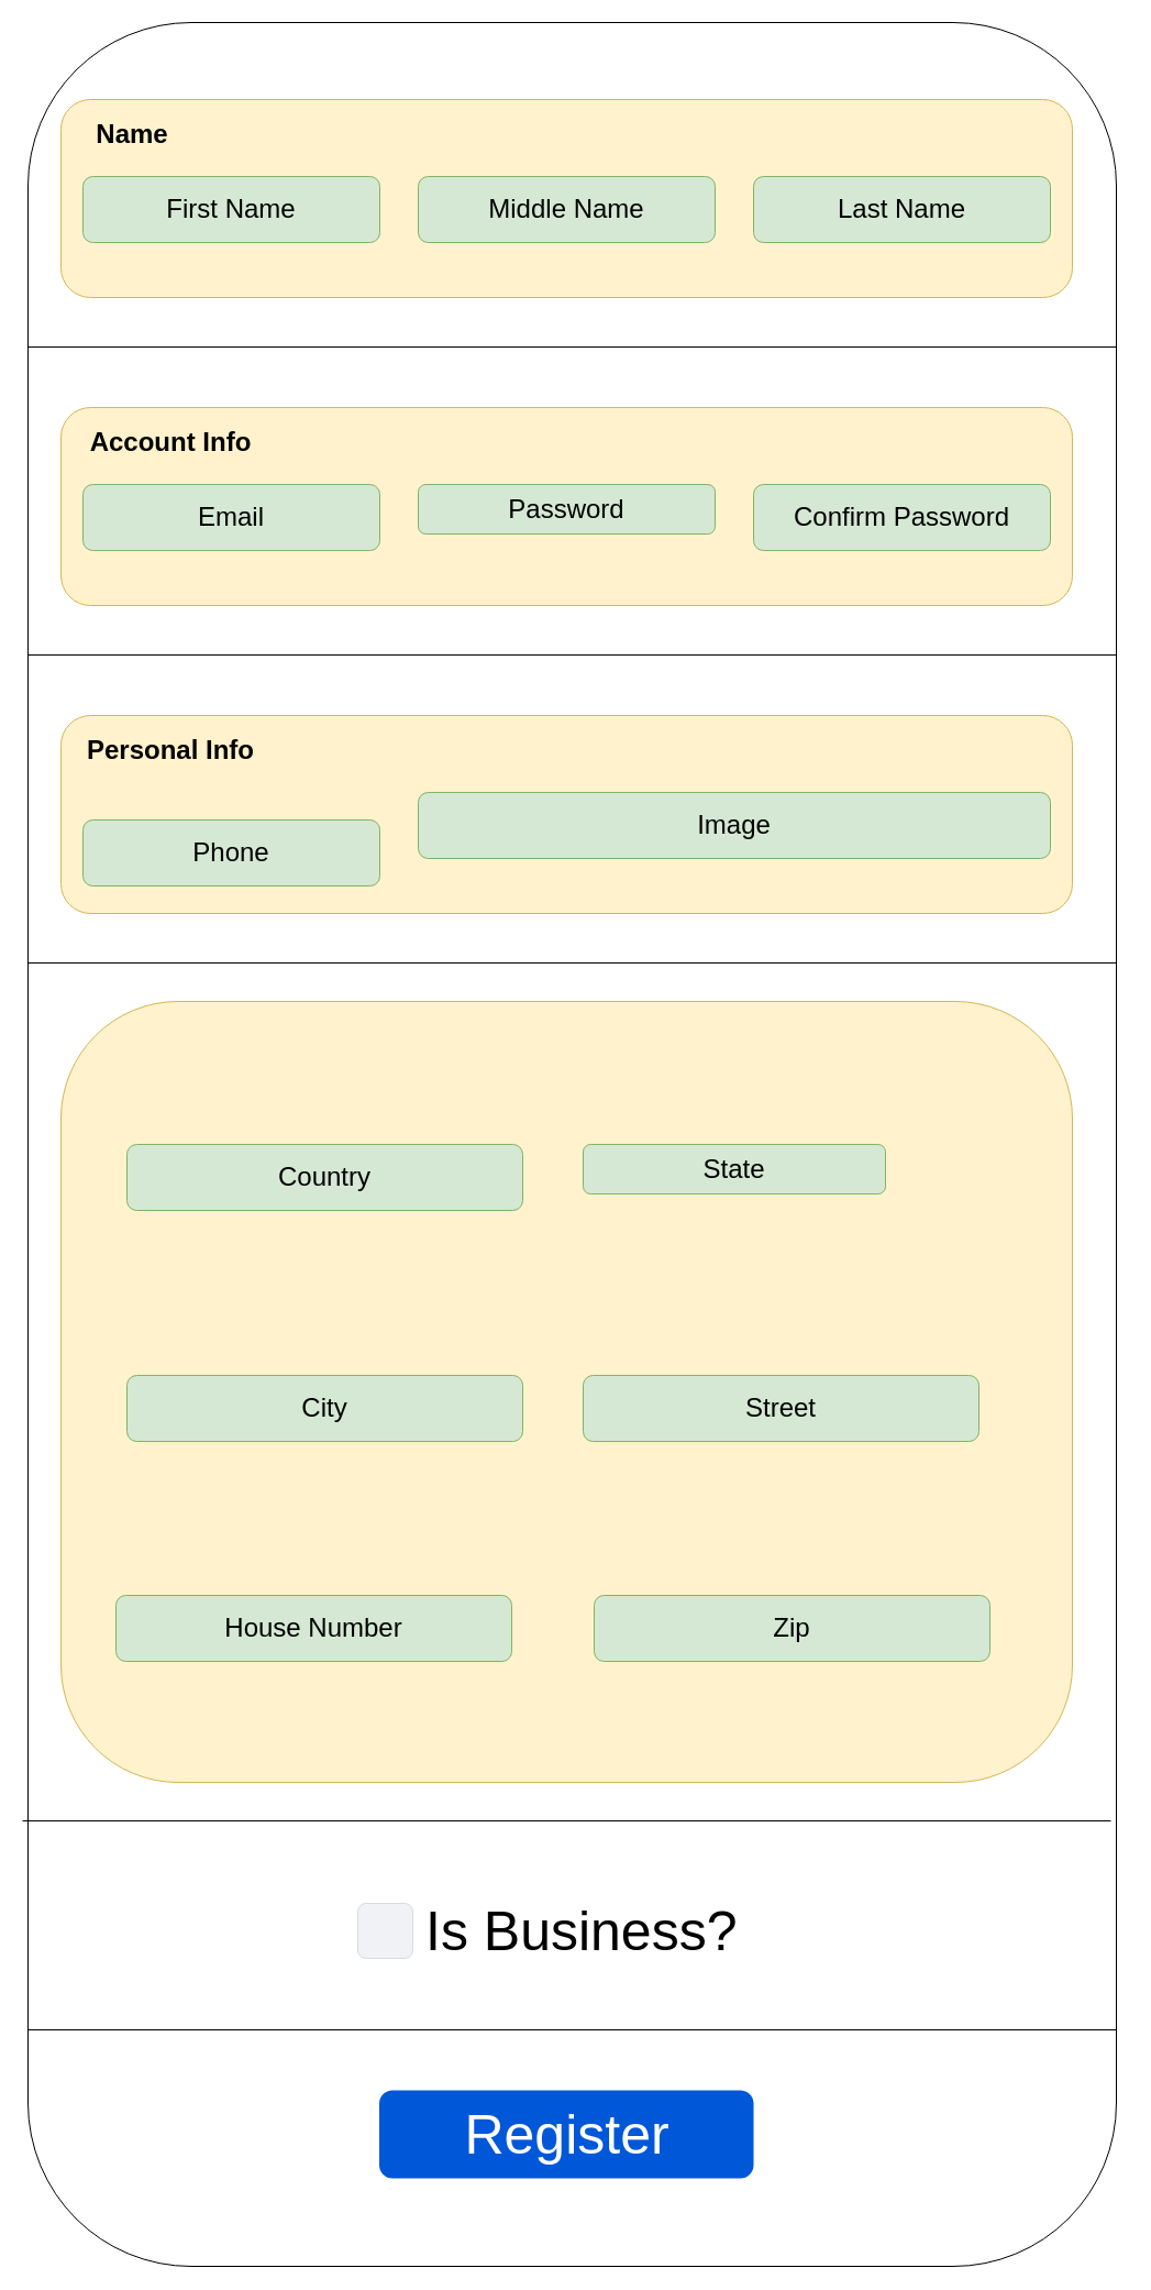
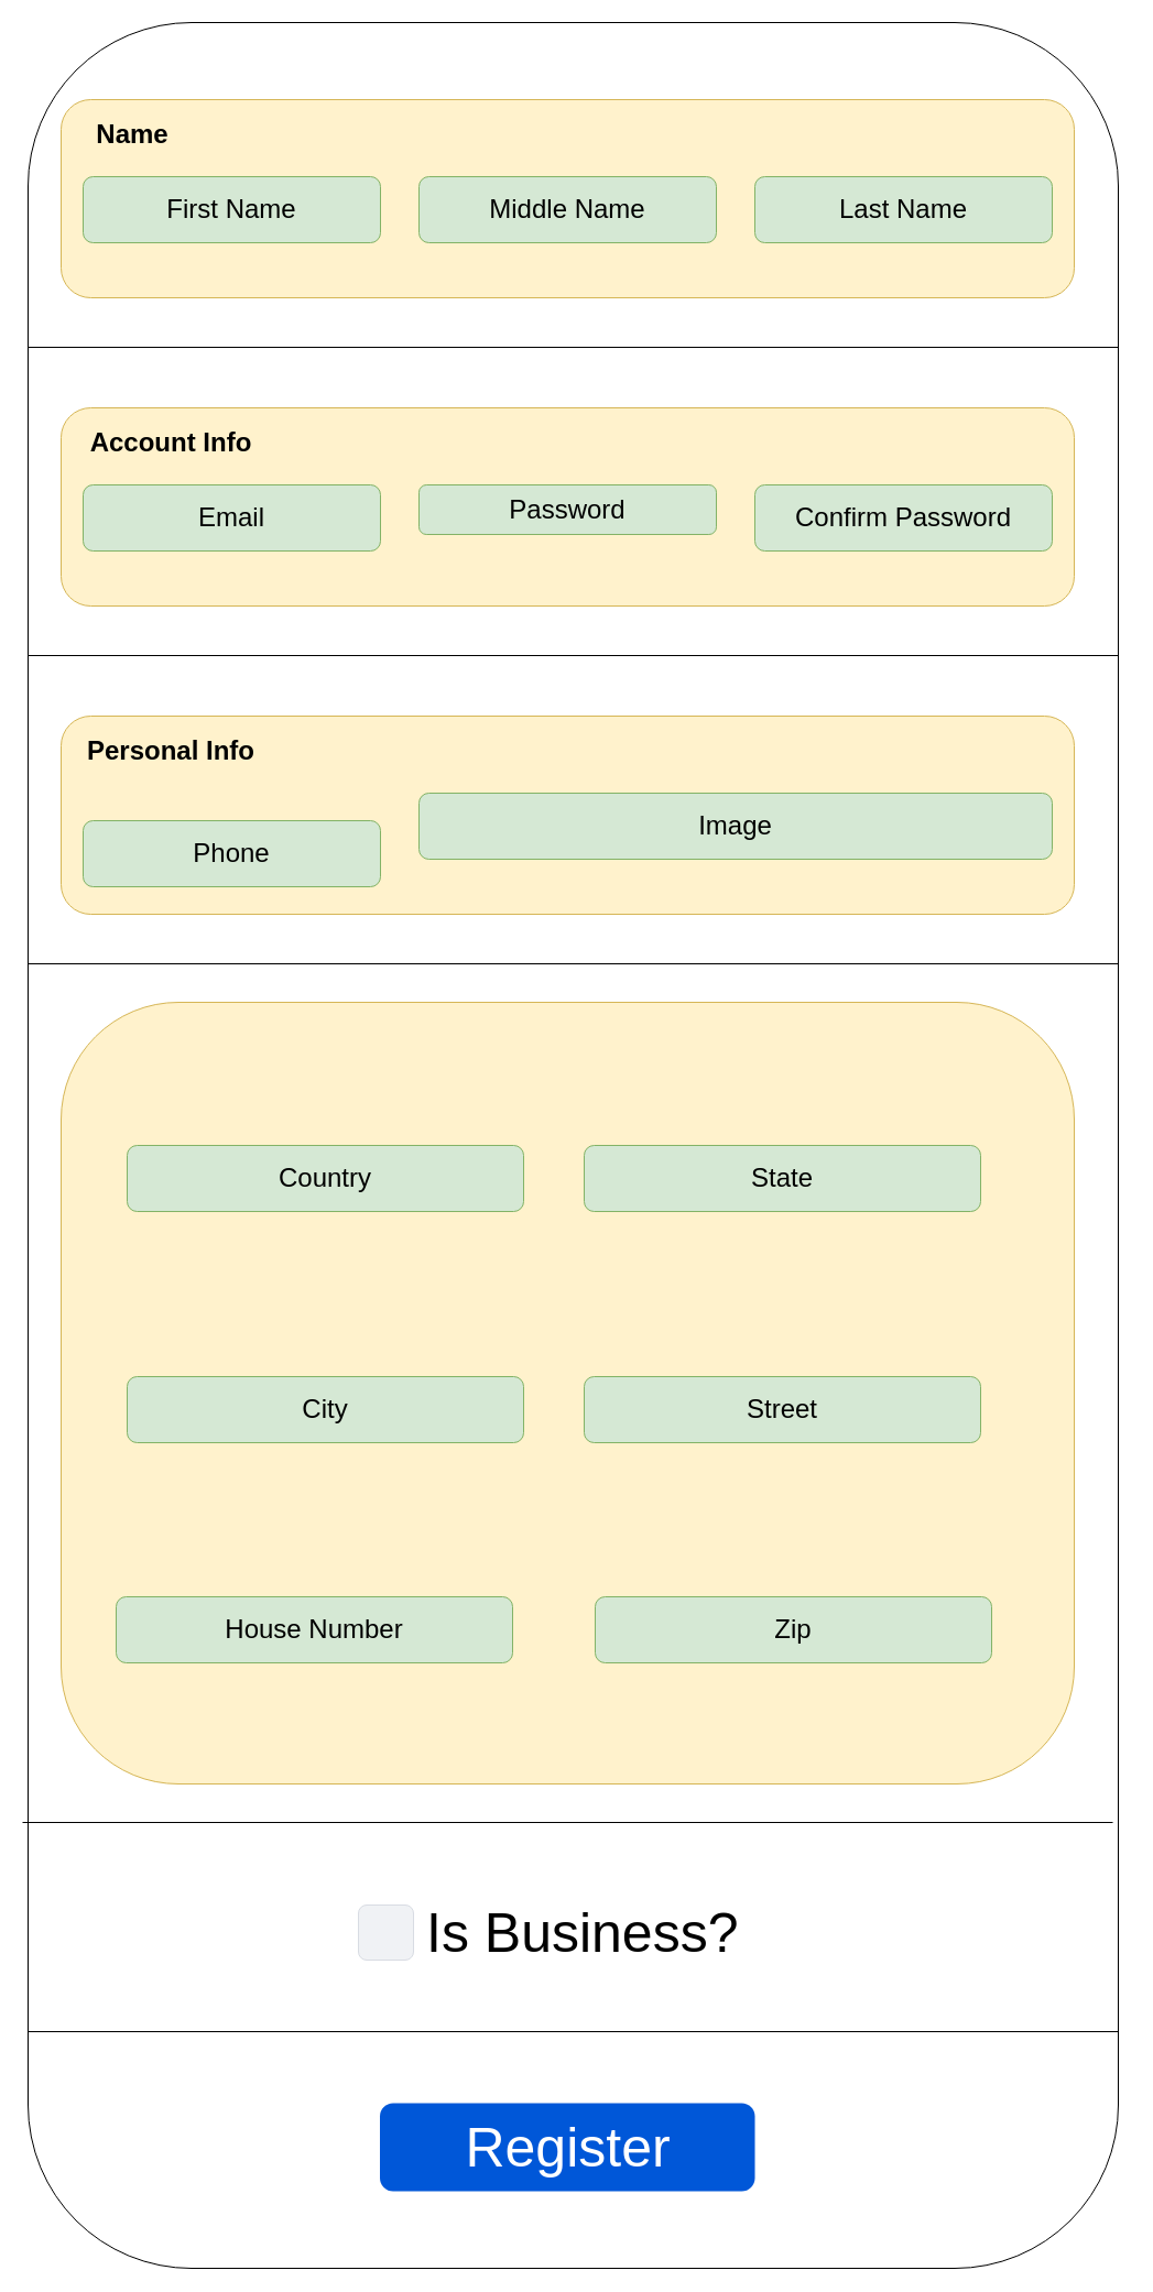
- <mxCell id="26" value="&lt;span style=&quot;font-size: 24px;&quot;&gt;State&lt;/span&gt;" style="rounded=1;whiteSpace=wrap;html=1;fillColor=#d5e8d4;strokeColor=#82b366;" vertex="1" parent="23"><mxGeometry x="475" y="130" width="275" height="45" as="geometry" /></mxCell>
+ <mxCell id="26" value="&lt;span style=&quot;font-size: 24px;&quot;&gt;State&lt;/span&gt;" style="rounded=1;whiteSpace=wrap;html=1;fillColor=#d5e8d4;strokeColor=#82b366;" vertex="1" parent="23"><mxGeometry x="475" y="130" width="360" height="60" as="geometry" /></mxCell>
- <mxCell id="34" value="&lt;font style=&quot;font-size: 50px; color: rgb(255, 255, 255);&quot;&gt;Register&lt;/font&gt;" style="rounded=1;fillColor=#0057D8;strokeColor=none;html=1;whiteSpace=wrap;fontColor=#ffffff;align=center;verticalAlign=middle;fontStyle=0;fontSize=12;sketch=0;" vertex="1" parent="1"><mxGeometry x="344.5" y="1900" width="340.5" height="80" as="geometry" /></mxCell>
+ <mxCell id="34" value="&lt;font style=&quot;font-size: 50px; color: rgb(255, 255, 255);&quot;&gt;Register&lt;/font&gt;" style="rounded=1;fillColor=#0057D8;strokeColor=none;html=1;whiteSpace=wrap;fontColor=#ffffff;align=center;verticalAlign=middle;fontStyle=0;fontSize=12;sketch=0;" vertex="1" parent="1"><mxGeometry x="344.5" y="1910" width="340.5" height="80" as="geometry" /></mxCell>
